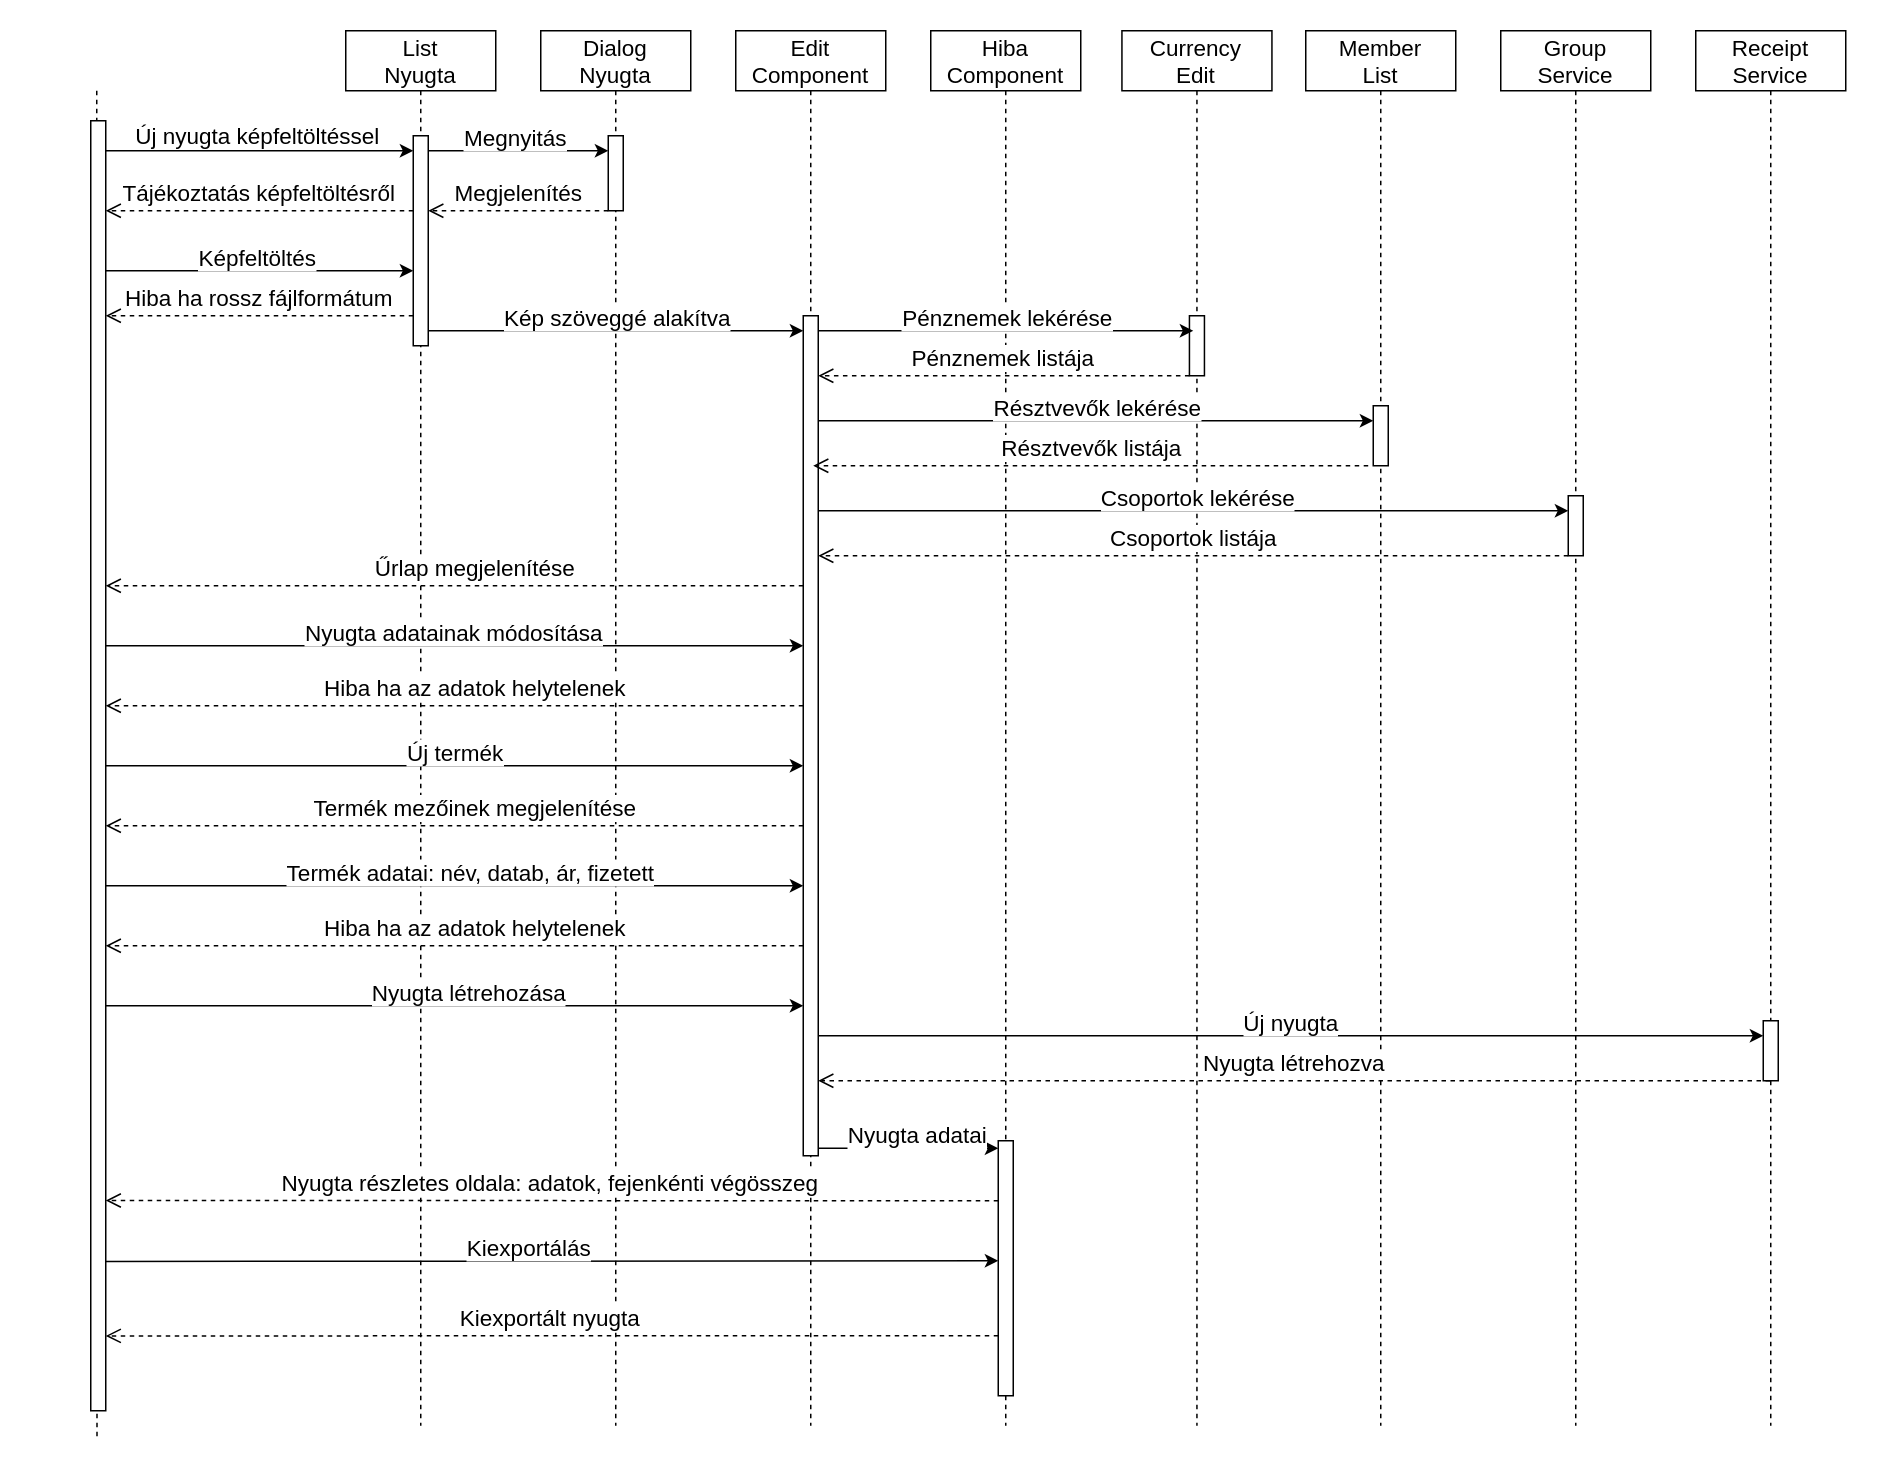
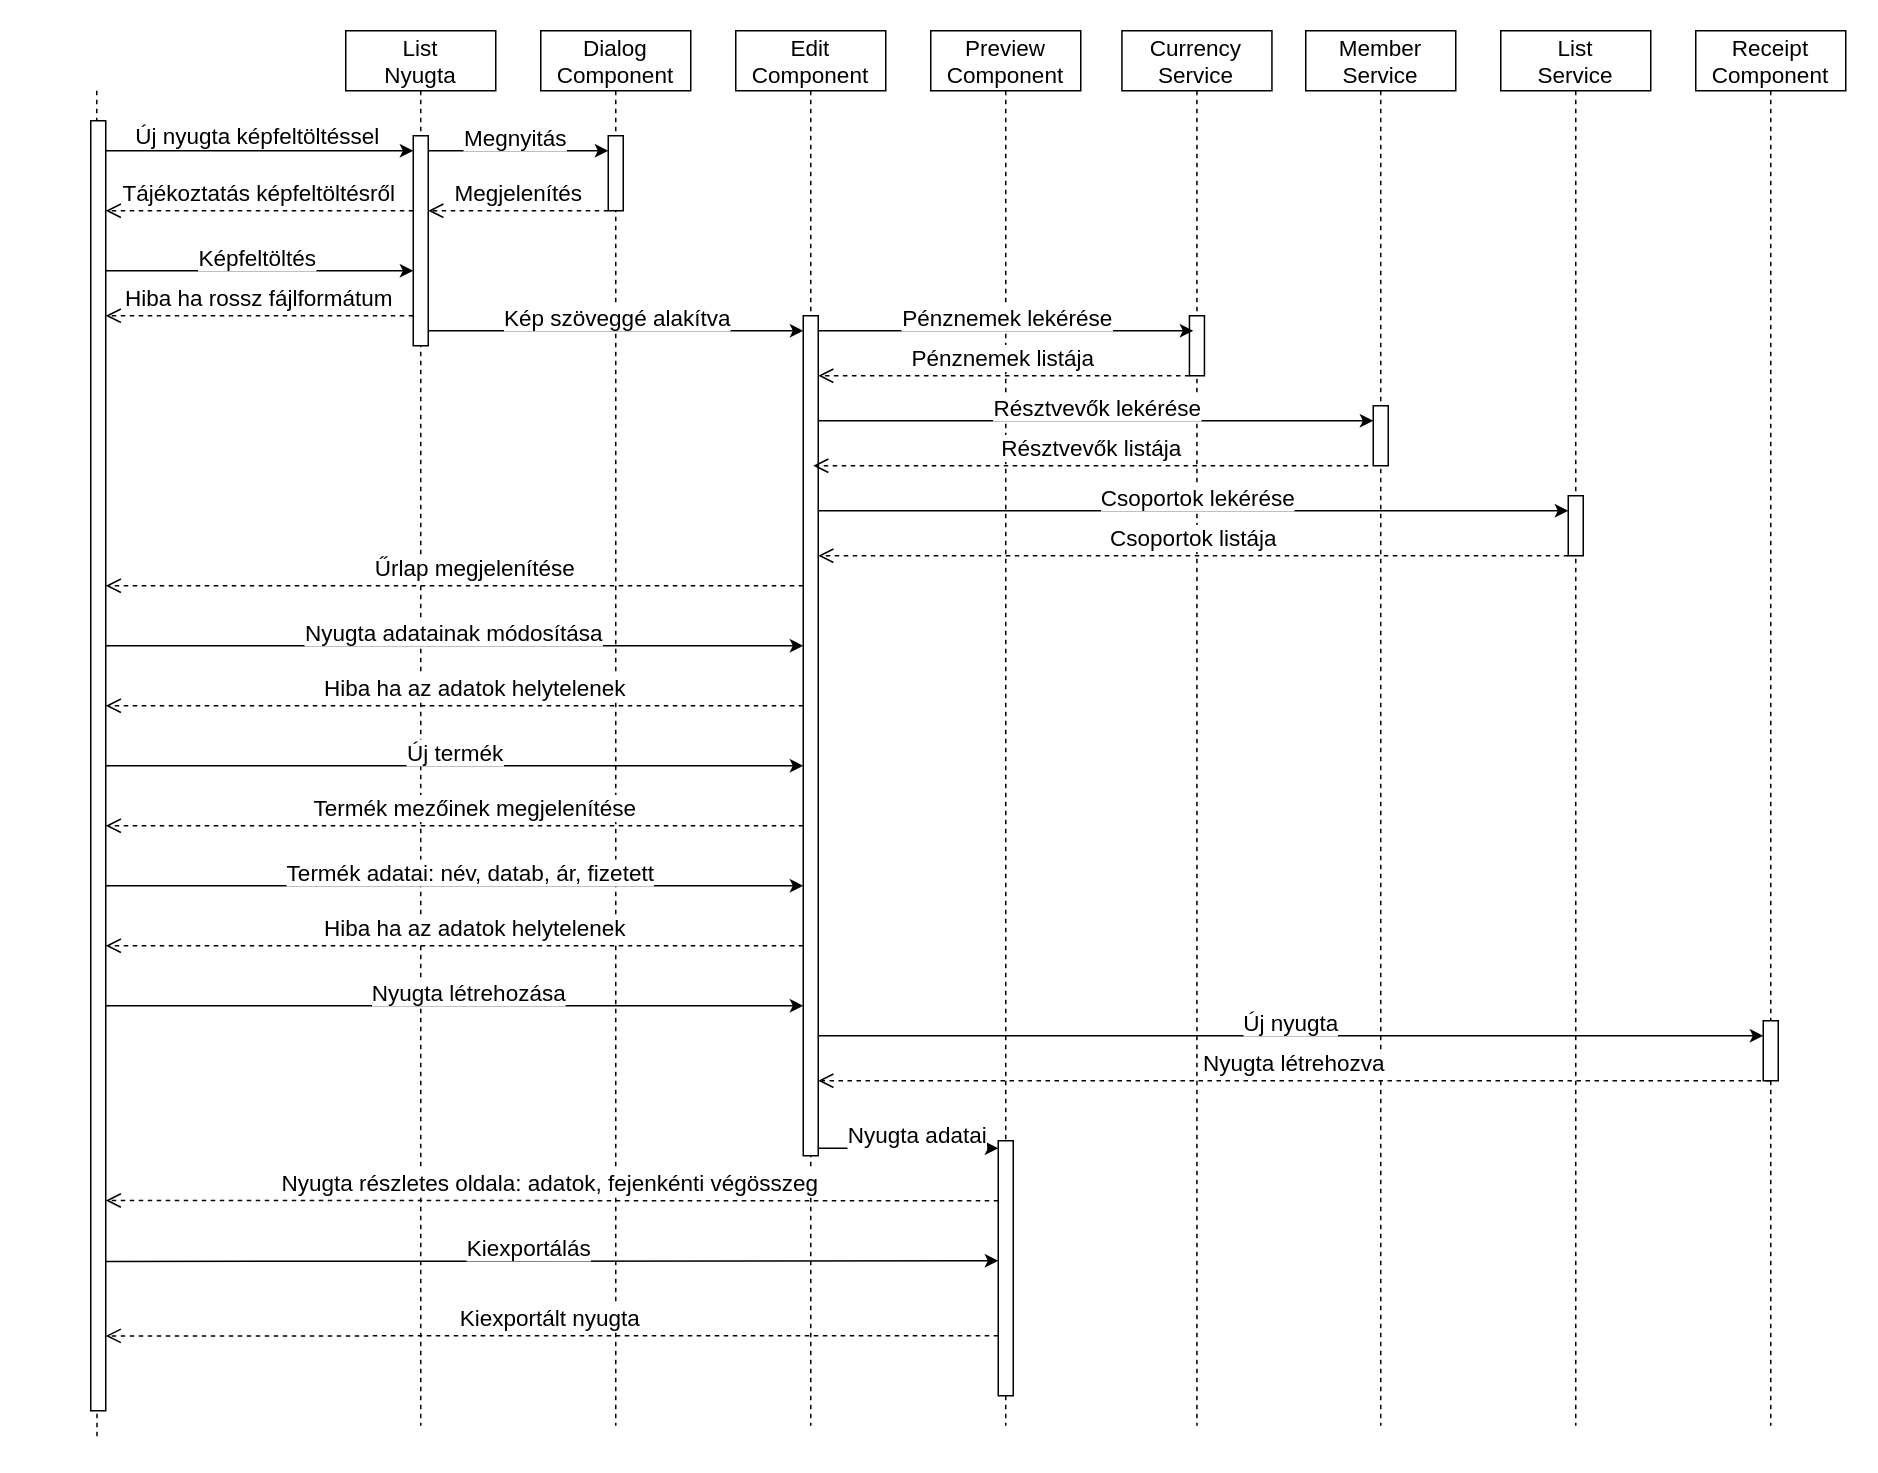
- <mxCell id="14" value="&lt;div style=&quot;font-size: 15px;&quot;&gt;Dialog&lt;/div&gt;&lt;div style=&quot;font-size: 15px;&quot;&gt;Nyugta&lt;/div&gt;" style="shape=umlLifeline;perimeter=lifelinePerimeter;whiteSpace=wrap;html=1;container=0;dropTarget=0;collapsible=0;recursiveResize=0;outlineConnect=0;portConstraint=eastwest;newEdgeStyle={&quot;edgeStyle&quot;:&quot;elbowEdgeStyle&quot;,&quot;elbow&quot;:&quot;vertical&quot;,&quot;curved&quot;:0,&quot;rounded&quot;:0};fontSize=15;" vertex="1" parent="1"><mxGeometry x="360" y="20" width="100" height="930" as="geometry" /></mxCell>
+ <mxCell id="14" value="&lt;div style=&quot;font-size: 15px;&quot;&gt;Dialog&lt;/div&gt;&lt;div style=&quot;font-size: 15px;&quot;&gt;Component&lt;/div&gt;" style="shape=umlLifeline;perimeter=lifelinePerimeter;whiteSpace=wrap;html=1;container=0;dropTarget=0;collapsible=0;recursiveResize=0;outlineConnect=0;portConstraint=eastwest;newEdgeStyle={&quot;edgeStyle&quot;:&quot;elbowEdgeStyle&quot;,&quot;elbow&quot;:&quot;vertical&quot;,&quot;curved&quot;:0,&quot;rounded&quot;:0};fontSize=15;" vertex="1" parent="1"><mxGeometry x="360" y="20" width="100" height="930" as="geometry" /></mxCell>
- <mxCell id="8" value="Hiba&lt;div style=&quot;font-size: 15px;&quot;&gt;Component&lt;/div&gt;" style="shape=umlLifeline;perimeter=lifelinePerimeter;whiteSpace=wrap;html=1;container=0;dropTarget=0;collapsible=0;recursiveResize=0;outlineConnect=0;portConstraint=eastwest;newEdgeStyle={&quot;edgeStyle&quot;:&quot;elbowEdgeStyle&quot;,&quot;elbow&quot;:&quot;vertical&quot;,&quot;curved&quot;:0,&quot;rounded&quot;:0};fontSize=15;" parent="1" vertex="1"><mxGeometry x="620" y="20" width="100" height="930" as="geometry" /></mxCell>
+ <mxCell id="8" value="Preview&lt;div style=&quot;font-size: 15px;&quot;&gt;Component&lt;/div&gt;" style="shape=umlLifeline;perimeter=lifelinePerimeter;whiteSpace=wrap;html=1;container=0;dropTarget=0;collapsible=0;recursiveResize=0;outlineConnect=0;portConstraint=eastwest;newEdgeStyle={&quot;edgeStyle&quot;:&quot;elbowEdgeStyle&quot;,&quot;elbow&quot;:&quot;vertical&quot;,&quot;curved&quot;:0,&quot;rounded&quot;:0};fontSize=15;" parent="1" vertex="1"><mxGeometry x="620" y="20" width="100" height="930" as="geometry" /></mxCell>
- <mxCell id="10" value="Currency&lt;div&gt;Edit&lt;/div&gt;" style="shape=umlLifeline;perimeter=lifelinePerimeter;whiteSpace=wrap;html=1;container=0;dropTarget=0;collapsible=0;recursiveResize=0;outlineConnect=0;portConstraint=eastwest;newEdgeStyle={&quot;edgeStyle&quot;:&quot;elbowEdgeStyle&quot;,&quot;elbow&quot;:&quot;vertical&quot;,&quot;curved&quot;:0,&quot;rounded&quot;:0};fontSize=15;" parent="1" vertex="1"><mxGeometry x="747.46" y="20" width="100" height="930" as="geometry" /></mxCell>
+ <mxCell id="10" value="Currency&lt;div&gt;Service&lt;/div&gt;" style="shape=umlLifeline;perimeter=lifelinePerimeter;whiteSpace=wrap;html=1;container=0;dropTarget=0;collapsible=0;recursiveResize=0;outlineConnect=0;portConstraint=eastwest;newEdgeStyle={&quot;edgeStyle&quot;:&quot;elbowEdgeStyle&quot;,&quot;elbow&quot;:&quot;vertical&quot;,&quot;curved&quot;:0,&quot;rounded&quot;:0};fontSize=15;" parent="1" vertex="1"><mxGeometry x="747.46" y="20" width="100" height="930" as="geometry" /></mxCell>
- <mxCell id="12" value="Member&lt;div&gt;List&lt;/div&gt;" style="shape=umlLifeline;perimeter=lifelinePerimeter;whiteSpace=wrap;html=1;container=0;dropTarget=0;collapsible=0;recursiveResize=0;outlineConnect=0;portConstraint=eastwest;newEdgeStyle={&quot;edgeStyle&quot;:&quot;elbowEdgeStyle&quot;,&quot;elbow&quot;:&quot;vertical&quot;,&quot;curved&quot;:0,&quot;rounded&quot;:0};fontSize=15;" parent="1" vertex="1"><mxGeometry x="870" y="20" width="100" height="930" as="geometry" /></mxCell>
+ <mxCell id="12" value="Member&lt;div&gt;Service&lt;/div&gt;" style="shape=umlLifeline;perimeter=lifelinePerimeter;whiteSpace=wrap;html=1;container=0;dropTarget=0;collapsible=0;recursiveResize=0;outlineConnect=0;portConstraint=eastwest;newEdgeStyle={&quot;edgeStyle&quot;:&quot;elbowEdgeStyle&quot;,&quot;elbow&quot;:&quot;vertical&quot;,&quot;curved&quot;:0,&quot;rounded&quot;:0};fontSize=15;" parent="1" vertex="1"><mxGeometry x="870" y="20" width="100" height="930" as="geometry" /></mxCell>
- <mxCell id="18" value="Group&lt;div style=&quot;font-size: 15px;&quot;&gt;Service&lt;/div&gt;" style="shape=umlLifeline;perimeter=lifelinePerimeter;whiteSpace=wrap;html=1;container=0;dropTarget=0;collapsible=0;recursiveResize=0;outlineConnect=0;portConstraint=eastwest;newEdgeStyle={&quot;edgeStyle&quot;:&quot;elbowEdgeStyle&quot;,&quot;elbow&quot;:&quot;vertical&quot;,&quot;curved&quot;:0,&quot;rounded&quot;:0};fontSize=15;" vertex="1" parent="1"><mxGeometry x="1000" y="20" width="100" height="930" as="geometry" /></mxCell>
+ <mxCell id="18" value="List&lt;div style=&quot;font-size: 15px;&quot;&gt;Service&lt;/div&gt;" style="shape=umlLifeline;perimeter=lifelinePerimeter;whiteSpace=wrap;html=1;container=0;dropTarget=0;collapsible=0;recursiveResize=0;outlineConnect=0;portConstraint=eastwest;newEdgeStyle={&quot;edgeStyle&quot;:&quot;elbowEdgeStyle&quot;,&quot;elbow&quot;:&quot;vertical&quot;,&quot;curved&quot;:0,&quot;rounded&quot;:0};fontSize=15;" vertex="1" parent="1"><mxGeometry x="1000" y="20" width="100" height="930" as="geometry" /></mxCell>
- <mxCell id="20" value="Receipt&lt;div&gt;Service&lt;/div&gt;" style="shape=umlLifeline;perimeter=lifelinePerimeter;whiteSpace=wrap;html=1;container=0;dropTarget=0;collapsible=0;recursiveResize=0;outlineConnect=0;portConstraint=eastwest;newEdgeStyle={&quot;edgeStyle&quot;:&quot;elbowEdgeStyle&quot;,&quot;elbow&quot;:&quot;vertical&quot;,&quot;curved&quot;:0,&quot;rounded&quot;:0};fontSize=15;" vertex="1" parent="1"><mxGeometry x="1130" y="20" width="100" height="930" as="geometry" /></mxCell>
+ <mxCell id="20" value="Receipt&lt;div&gt;Component&lt;/div&gt;" style="shape=umlLifeline;perimeter=lifelinePerimeter;whiteSpace=wrap;html=1;container=0;dropTarget=0;collapsible=0;recursiveResize=0;outlineConnect=0;portConstraint=eastwest;newEdgeStyle={&quot;edgeStyle&quot;:&quot;elbowEdgeStyle&quot;,&quot;elbow&quot;:&quot;vertical&quot;,&quot;curved&quot;:0,&quot;rounded&quot;:0};fontSize=15;" vertex="1" parent="1"><mxGeometry x="1130" y="20" width="100" height="930" as="geometry" /></mxCell>
